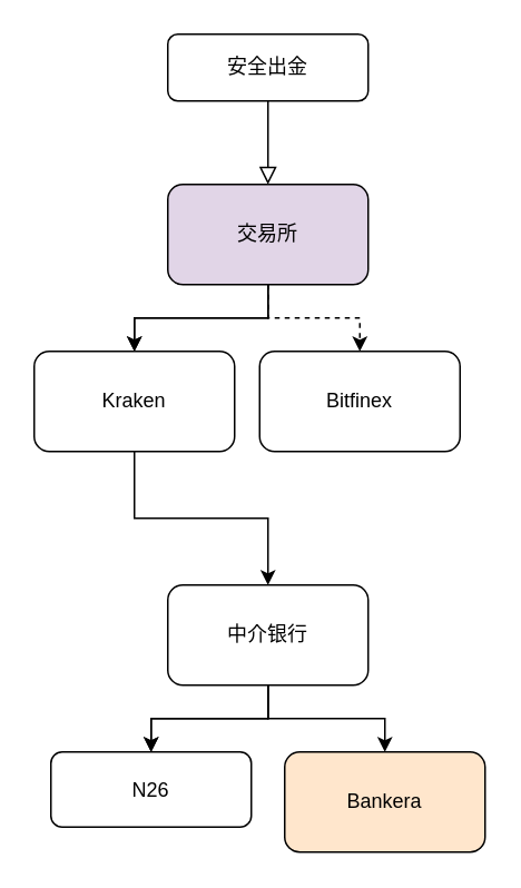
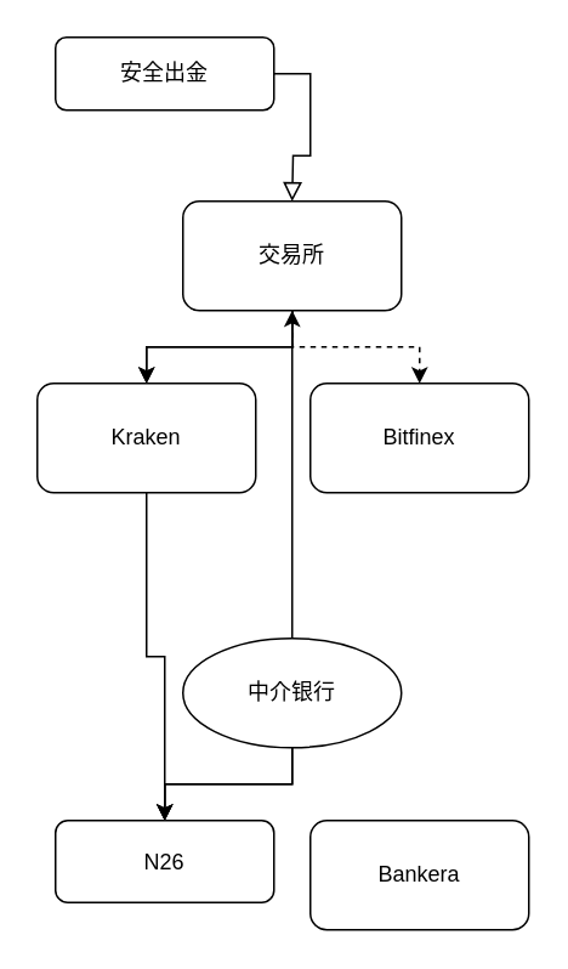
- <mxCell id="3" value="安全出金" style="rounded=1;whiteSpace=wrap;html=1;fontSize=12;glass=0;strokeWidth=1;shadow=0;" parent="1" vertex="1"><mxGeometry x="100" y="20" width="120" height="40" as="geometry" /></mxCell>
+ <mxCell id="3" value="安全出金" style="rounded=1;whiteSpace=wrap;html=1;fontSize=12;glass=0;strokeWidth=1;shadow=0;" parent="1" vertex="1"><mxGeometry x="30" y="20" width="120" height="40" as="geometry" /></mxCell>
- <mxCell id="7" value="交易所" style="rounded=1;whiteSpace=wrap;html=1;fillColor=#e1d5e7;" vertex="1" parent="1"><mxGeometry x="100" y="110" width="120" height="60" as="geometry" /></mxCell>
+ <mxCell id="7" value="交易所" style="rounded=1;whiteSpace=wrap;html=1;" vertex="1" parent="1"><mxGeometry x="100" y="110" width="120" height="60" as="geometry" /></mxCell>
- <mxCell id="10" value="Bitfinex" style="rounded=1;whiteSpace=wrap;html=1;" vertex="1" parent="1"><mxGeometry x="155" y="210" width="120" height="60" as="geometry" /></mxCell>
+ <mxCell id="10" value="Bitfinex" style="rounded=1;whiteSpace=wrap;html=1;" vertex="1" parent="1"><mxGeometry x="170" y="210" width="120" height="60" as="geometry" /></mxCell>
- <mxCell id="8" value="" style="edgeStyle=orthogonalEdgeStyle;rounded=0;orthogonalLoop=1;jettySize=auto;html=1;" edge="1" parent="1" source="9" target="14"><mxGeometry relative="1" as="geometry" /></mxCell>
+ <mxCell id="8" value="" style="edgeStyle=orthogonalEdgeStyle;rounded=0;orthogonalLoop=1;jettySize=auto;html=1;" edge="1" parent="1" source="9" target="15"><mxGeometry relative="1" as="geometry" /></mxCell>
- <mxCell id="14" value="中介银行" style="whiteSpace=wrap;html=1;rounded=1;" vertex="1" parent="1"><mxGeometry x="100" y="350" width="120" height="60" as="geometry" /></mxCell>
+ <mxCell id="14" value="中介银行" style="ellipse;whiteSpace=wrap;html=1;" vertex="1" parent="1"><mxGeometry x="100" y="350" width="120" height="60" as="geometry" /></mxCell>
- <mxCell id="13" style="edgeStyle=orthogonalEdgeStyle;rounded=0;orthogonalLoop=1;jettySize=auto;html=1;entryX=0.5;entryY=0;entryDx=0;entryDy=0;" edge="1" parent="1" source="14" target="16"><mxGeometry relative="1" as="geometry" /></mxCell>
+ <mxCell id="13" style="edgeStyle=orthogonalEdgeStyle;rounded=0;orthogonalLoop=1;jettySize=auto;html=1;" edge="1" parent="1" source="14" target="7"><mxGeometry relative="1" as="geometry" /></mxCell>
- <mxCell id="16" value="Bankera" style="rounded=1;whiteSpace=wrap;html=1;fillColor=#ffe6cc;" vertex="1" parent="1"><mxGeometry x="170" y="450" width="120" height="60" as="geometry" /></mxCell>
+ <mxCell id="16" value="Bankera" style="rounded=1;whiteSpace=wrap;html=1;" vertex="1" parent="1"><mxGeometry x="170" y="450" width="120" height="60" as="geometry" /></mxCell>
